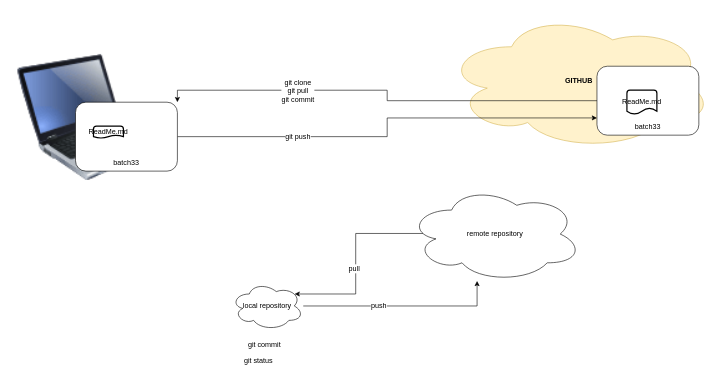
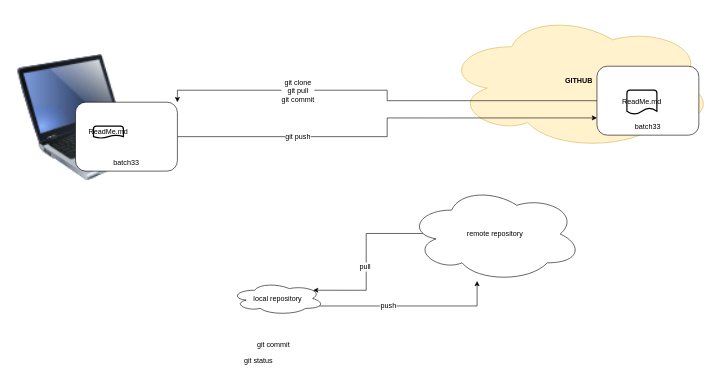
- <mxCell id="14" value="local repository" style="ellipse;shape=cloud;whiteSpace=wrap;html=1;" parent="1" vertex="1"><mxGeometry x="385" y="470" width="120" height="80" as="geometry" /></mxCell>
+ <mxCell id="14" value="local repository" style="ellipse;shape=cloud;whiteSpace=wrap;html=1;" parent="1" vertex="1"><mxGeometry x="385" y="470" width="155" height="55" as="geometry" /></mxCell>
- <mxCell id="18" value="git commit" style="text;html=1;align=center;verticalAlign=middle;resizable=0;points=[];autosize=1;" parent="1" vertex="1"><mxGeometry x="405" y="565" width="70" height="20" as="geometry" /></mxCell>
+ <mxCell id="18" value="git commit" style="text;html=1;align=center;verticalAlign=middle;resizable=0;points=[];autosize=1;" parent="1" vertex="1"><mxGeometry x="420" y="565" width="70" height="20" as="geometry" /></mxCell>
